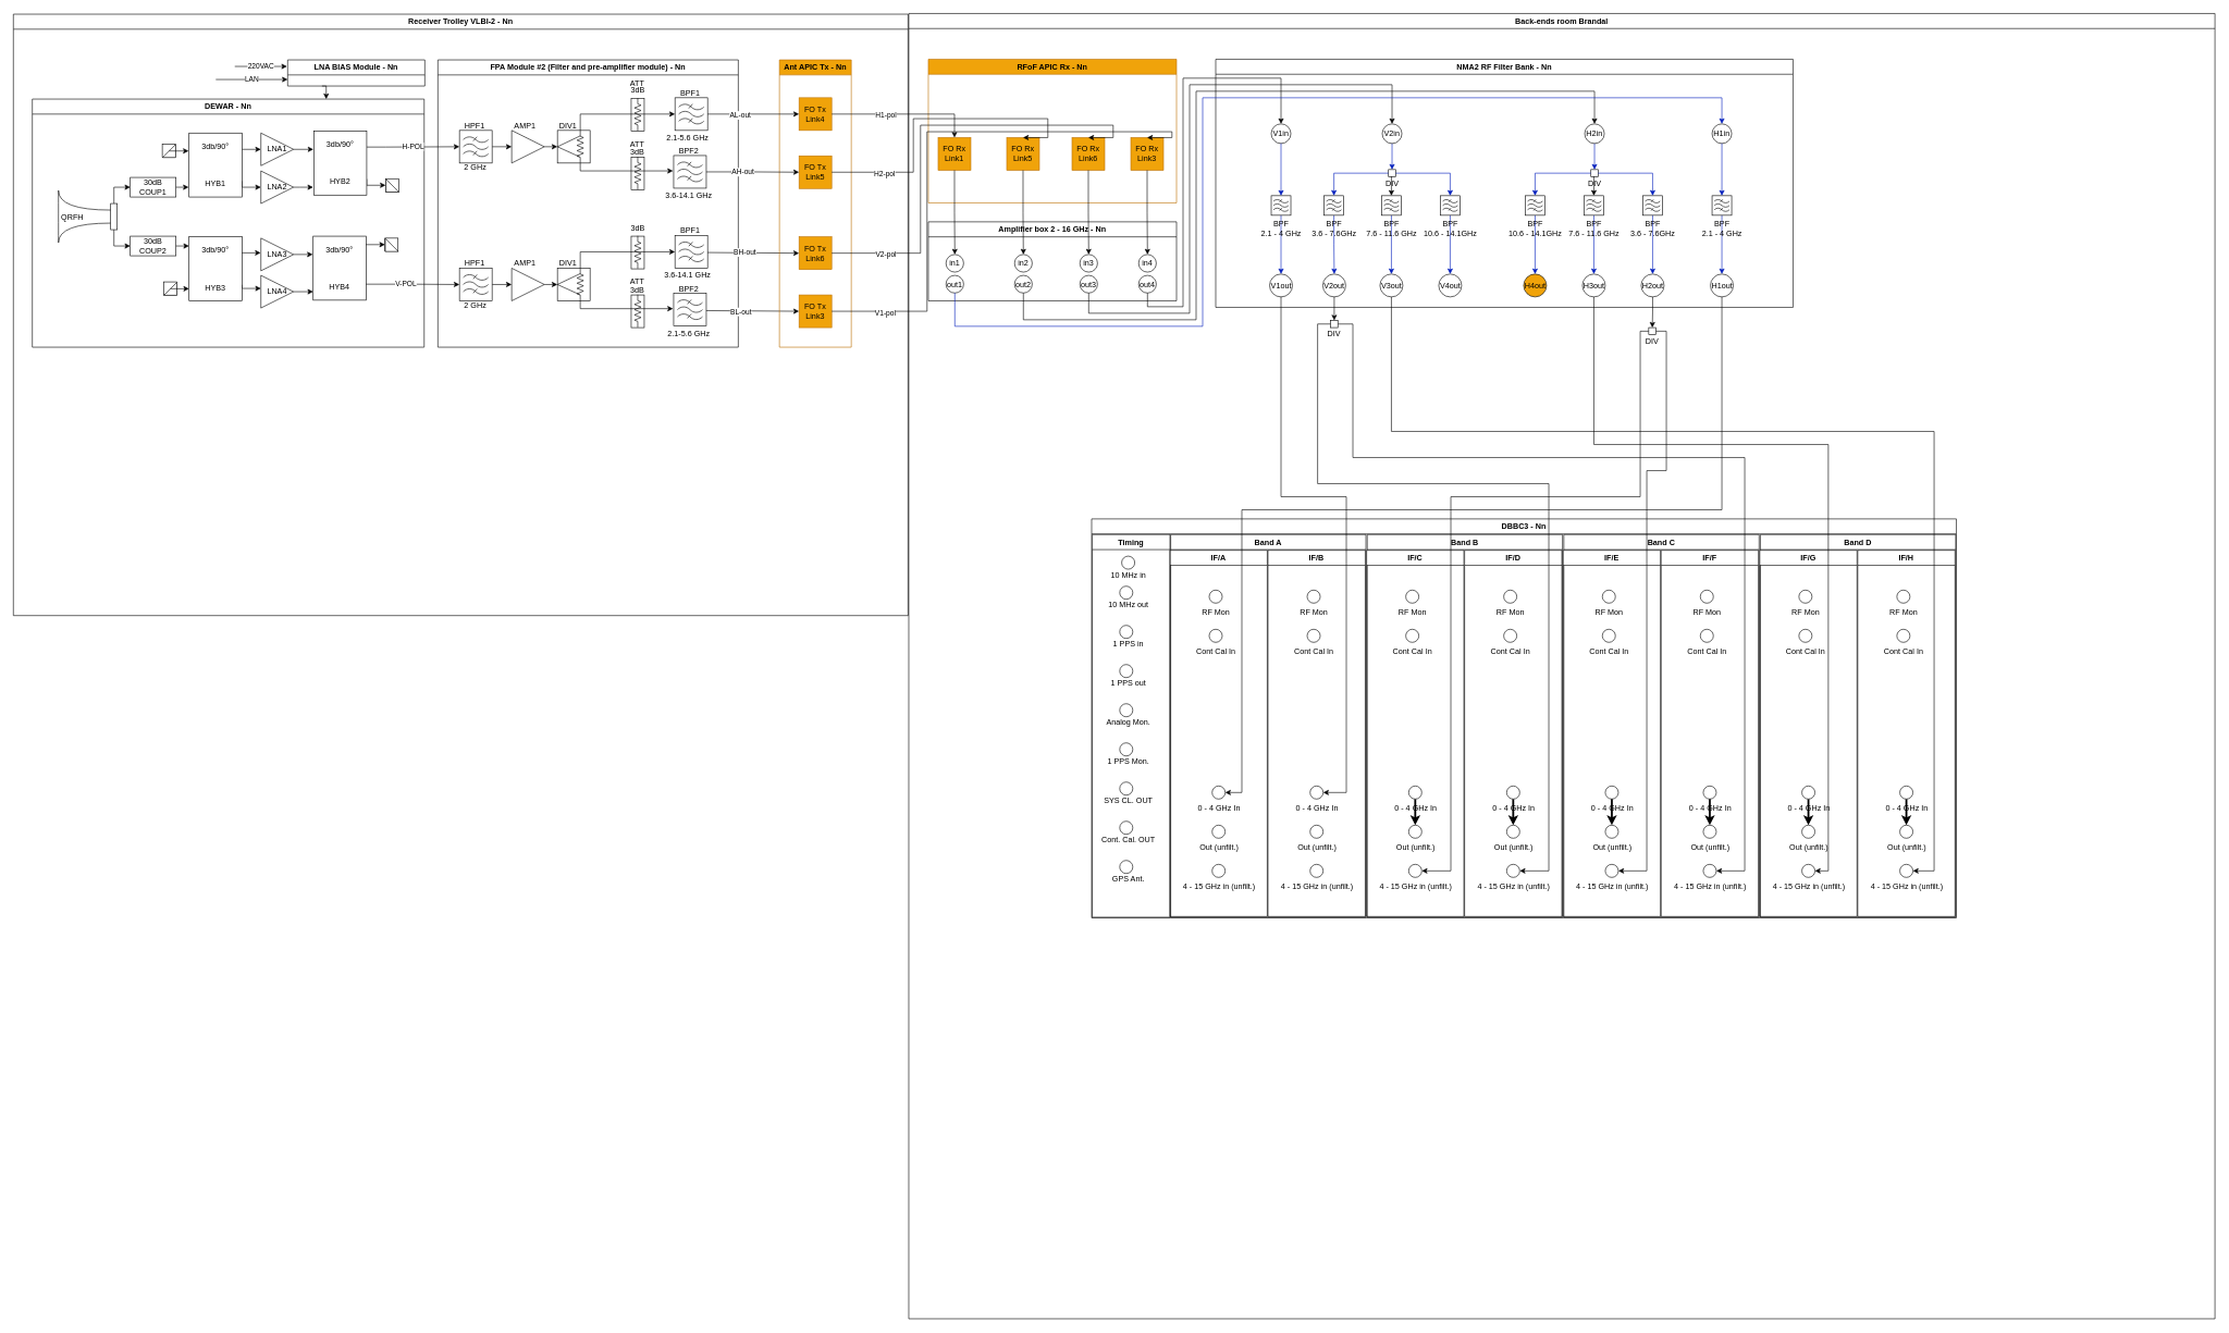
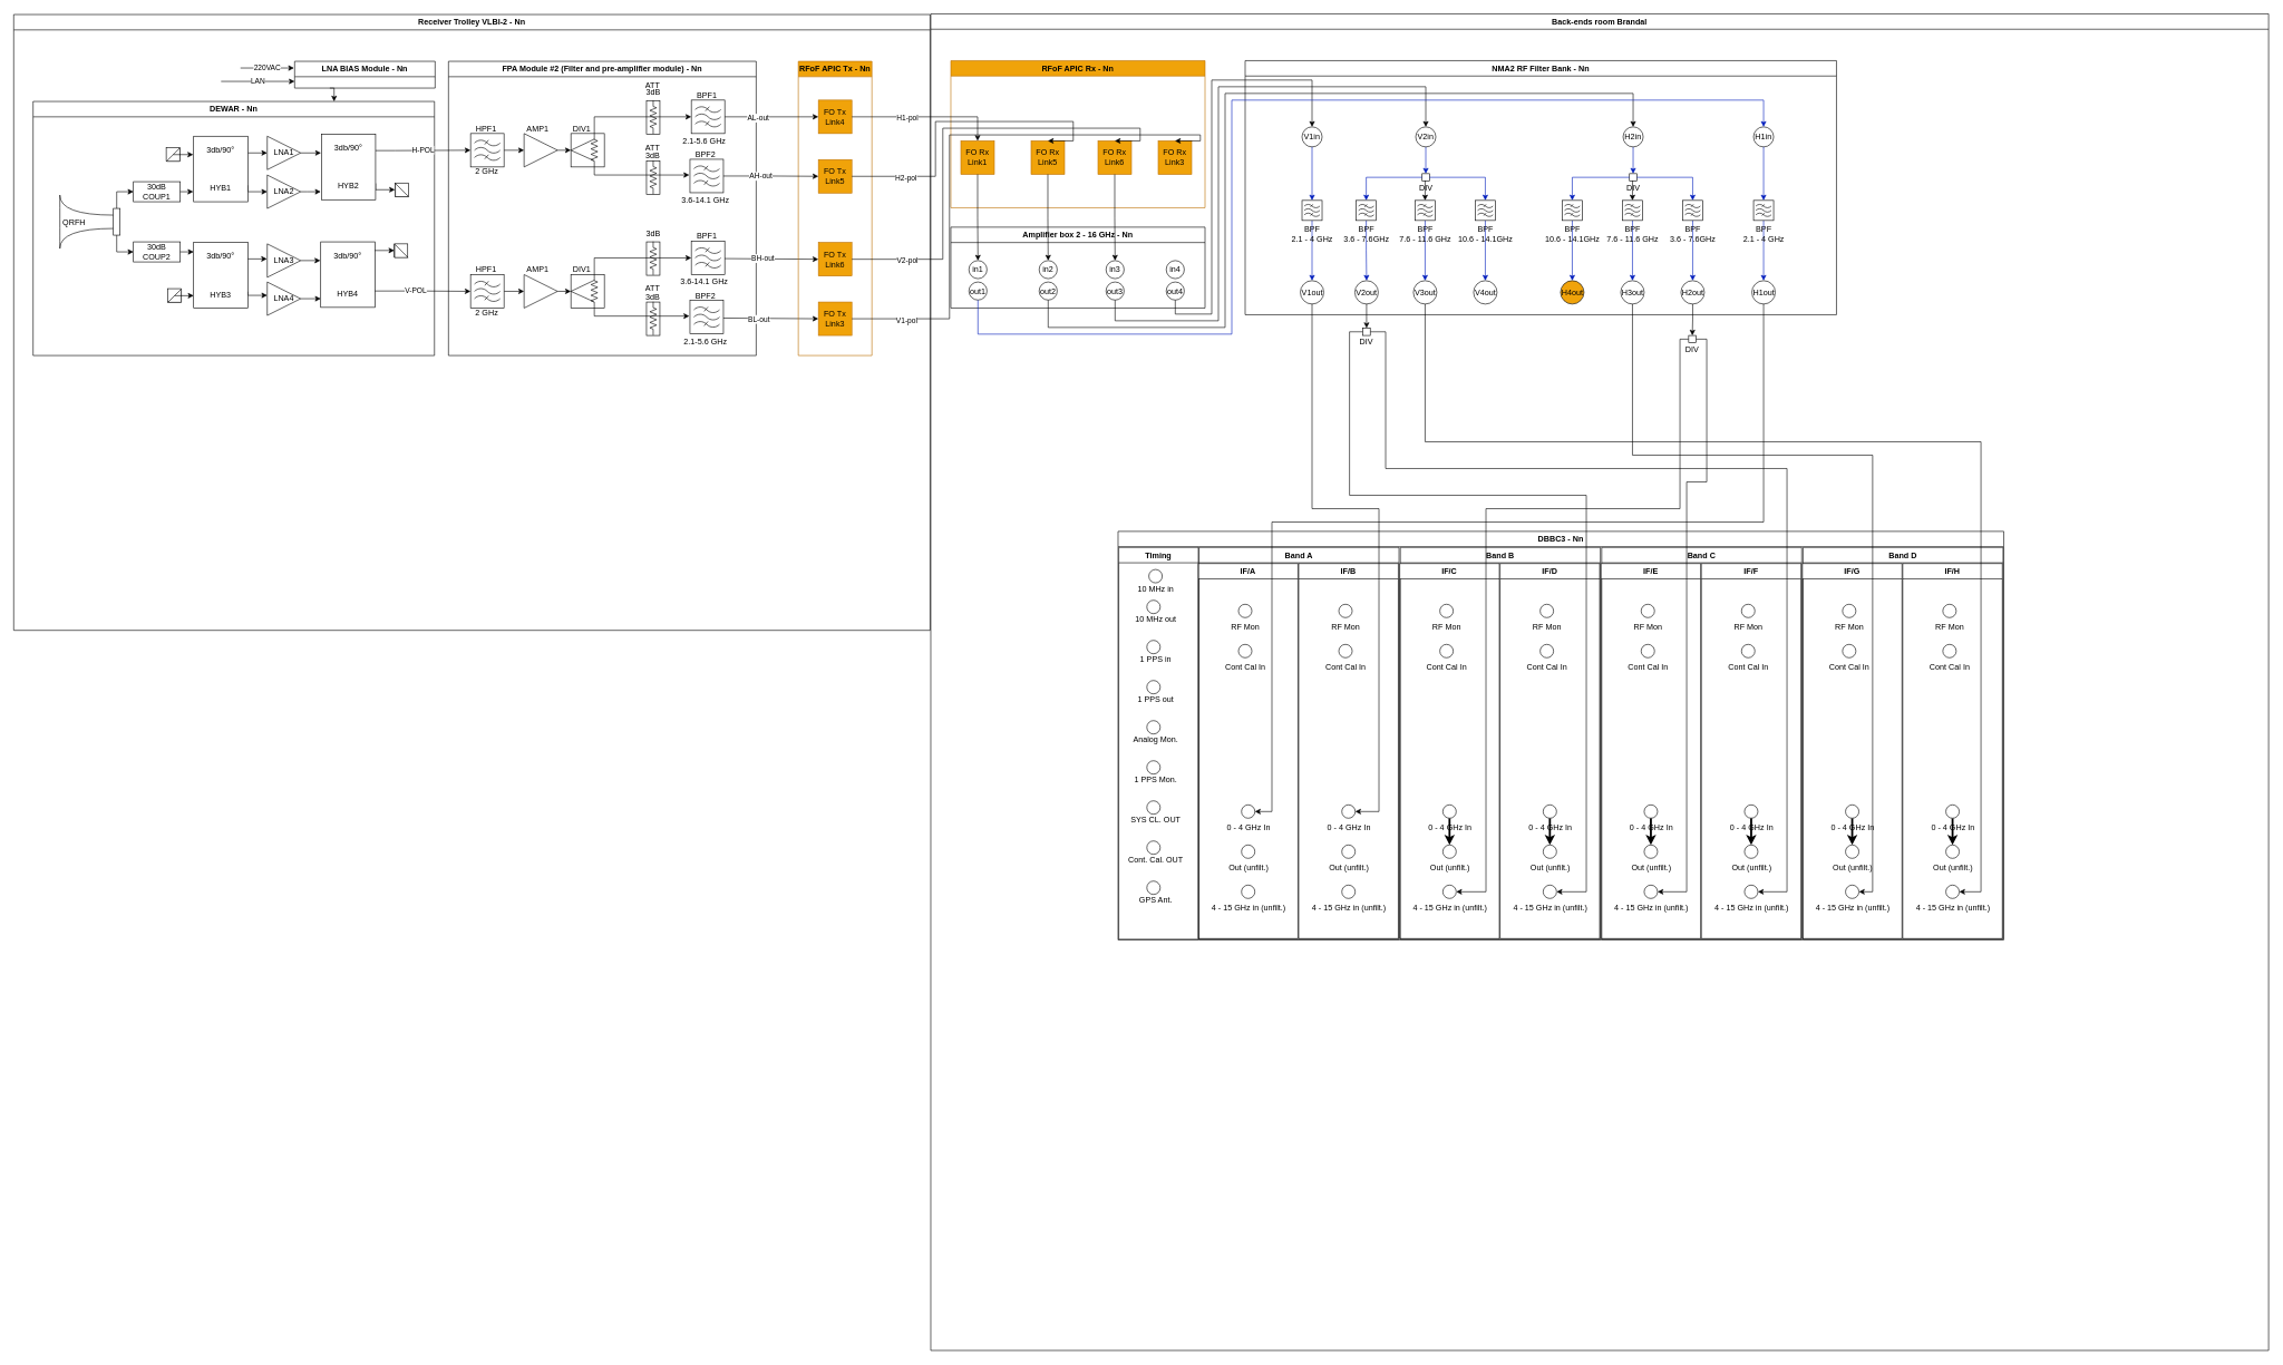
- <mxCell id="110" value="Ant APIC Tx - Nn" style="swimlane;whiteSpace=wrap;html=1;fillColor=#f0a30a;fontColor=#000000;strokeColor=#BD7000;" parent="1" vertex="1"><mxGeometry x="1193" y="91" width="110" height="440" as="geometry" /></mxCell>
+ <mxCell id="110" value="RFoF APIC Tx - Nn" style="swimlane;whiteSpace=wrap;html=1;fillColor=#f0a30a;fontColor=#000000;strokeColor=#BD7000;" parent="1" vertex="1"><mxGeometry x="1193" y="91" width="110" height="440" as="geometry" /></mxCell>
- <mxCell id="176" style="edgeStyle=orthogonalEdgeStyle;rounded=0;orthogonalLoop=1;jettySize=auto;html=1;exitX=0.5;exitY=1;exitDx=0;exitDy=0;entryX=0.5;entryY=0;entryDx=0;entryDy=0;strokeColor=light-dark(#000000,#007FFF);" parent="117" source="122" target="127" edge="1"><mxGeometry relative="1" as="geometry" /></mxCell>
